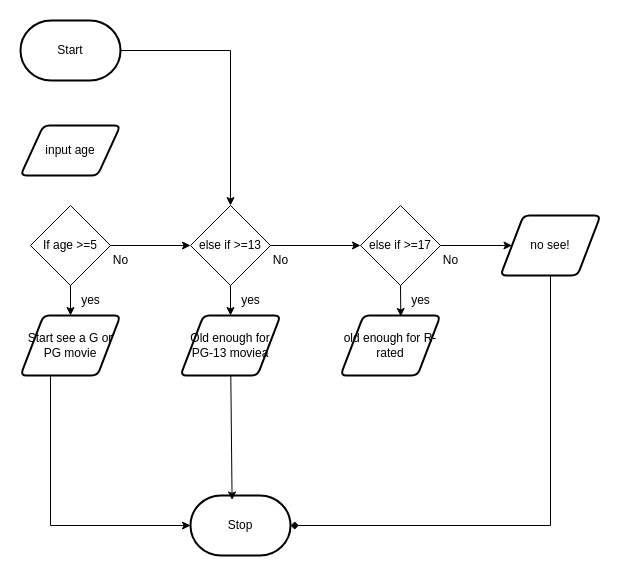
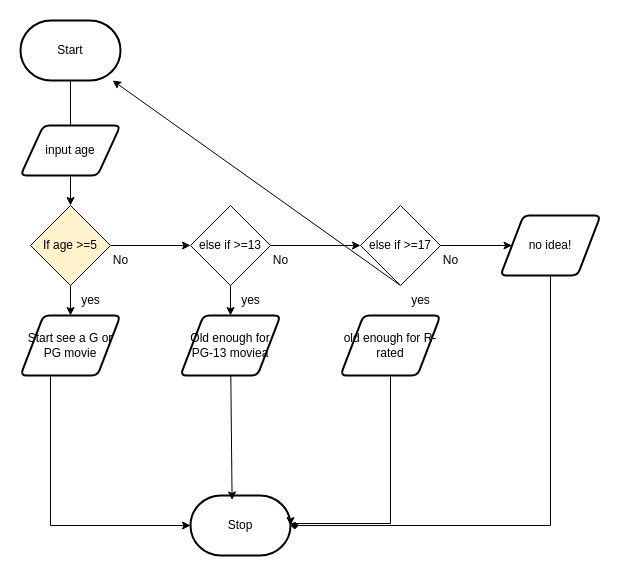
- <mxCell id="4" value="" style="edgeStyle=orthogonalEdgeStyle;html=1;rounded=0;" edge="1" parent="1" source="2" target="12"><mxGeometry relative="1" as="geometry"><mxPoint x="70" y="95" as="sourcePoint" /><mxPoint x="70" y="465" as="targetPoint" /></mxGeometry></mxCell>
+ <mxCell id="4" value="" style="edgeStyle=orthogonalEdgeStyle;html=1;rounded=0;" edge="1" parent="1" source="2" target="6"><mxGeometry relative="1" as="geometry"><mxPoint x="70" y="95" as="sourcePoint" /><mxPoint x="70" y="465" as="targetPoint" /></mxGeometry></mxCell>
- <mxCell id="6" value="If age &amp;gt;=5" style="rhombus;whiteSpace=wrap;html=1;" vertex="1" parent="1"><mxGeometry x="30" y="205" width="80" height="80" as="geometry" /></mxCell>
+ <mxCell id="6" value="If age &amp;gt;=5" style="rhombus;whiteSpace=wrap;html=1;fillColor=#fff2cc;" vertex="1" parent="1"><mxGeometry x="30" y="205" width="80" height="80" as="geometry" /></mxCell>
- <mxCell id="17" value="no see!" style="shape=parallelogram;html=1;strokeWidth=2;perimeter=parallelogramPerimeter;whiteSpace=wrap;rounded=1;arcSize=12;size=0.23;" vertex="1" parent="1"><mxGeometry x="500" y="215" width="100" height="60" as="geometry" /></mxCell>
+ <mxCell id="17" value="no idea!" style="shape=parallelogram;html=1;strokeWidth=2;perimeter=parallelogramPerimeter;whiteSpace=wrap;rounded=1;arcSize=12;size=0.23;" vertex="1" parent="1"><mxGeometry x="500" y="215" width="100" height="60" as="geometry" /></mxCell>
- <mxCell id="22" style="edgeStyle=none;html=1;exitX=0.5;exitY=1;exitDx=0;exitDy=0;entryX=0.603;entryY=0.016;entryDx=0;entryDy=0;entryPerimeter=0;" edge="1" parent="1" source="9" target="21"><mxGeometry relative="1" as="geometry" /></mxCell>
+ <mxCell id="22" style="edgeStyle=none;html=1;exitX=0.5;exitY=1;exitDx=0;exitDy=0;" edge="1" parent="1" source="9" target="2"><mxGeometry relative="1" as="geometry" /></mxCell>
+ <mxCell id="25" style="edgeStyle=elbowEdgeStyle;html=1;entryX=1;entryY=0.5;entryDx=0;entryDy=0;entryPerimeter=0;rounded=0;elbow=vertical;exitX=0.5;exitY=1;exitDx=0;exitDy=0;" edge="1" parent="1" source="21" target="3"><mxGeometry relative="1" as="geometry"><mxPoint x="391.7" y="385" as="sourcePoint" /><mxPoint x="340" y="523.48" as="targetPoint" /><Array as="points"><mxPoint x="391.7" y="523" /></Array></mxGeometry></mxCell>
